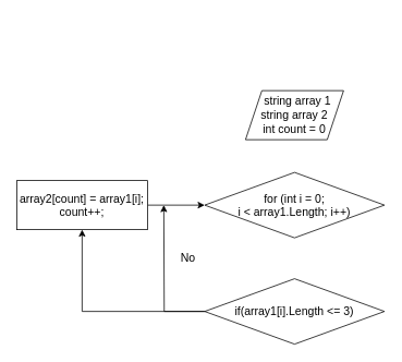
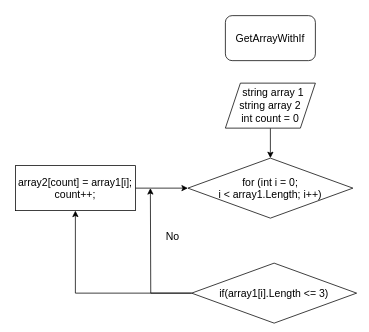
+ <mxCell id="2" value="&lt;font style=&quot;font-size: 14px;&quot;&gt;GetArrayWithIf&lt;/font&gt;" style="rounded=1;whiteSpace=wrap;html=1;" vertex="1" parent="1"><mxGeometry x="300" y="20" width="120" height="60" as="geometry" /></mxCell>
+ <mxCell id="3" value="" style="edgeStyle=orthogonalEdgeStyle;rounded=0;orthogonalLoop=1;jettySize=auto;html=1;fontSize=14;" edge="1" parent="1" source="4" target="5"><mxGeometry relative="1" as="geometry" /></mxCell>
- <mxCell id="8" value="if(array1[i].Length &amp;lt;= 3)" style="rhombus;whiteSpace=wrap;html=1;fontSize=14;" vertex="1" parent="1"><mxGeometry x="250" y="340" width="220" height="80" as="geometry" /></mxCell>
+ <mxCell id="8" value="if(array1[i].Length &amp;lt;= 3)" style="rhombus;whiteSpace=wrap;html=1;fontSize=14;" vertex="1" parent="1"><mxGeometry x="255" y="350" width="220" height="80" as="geometry" /></mxCell>
